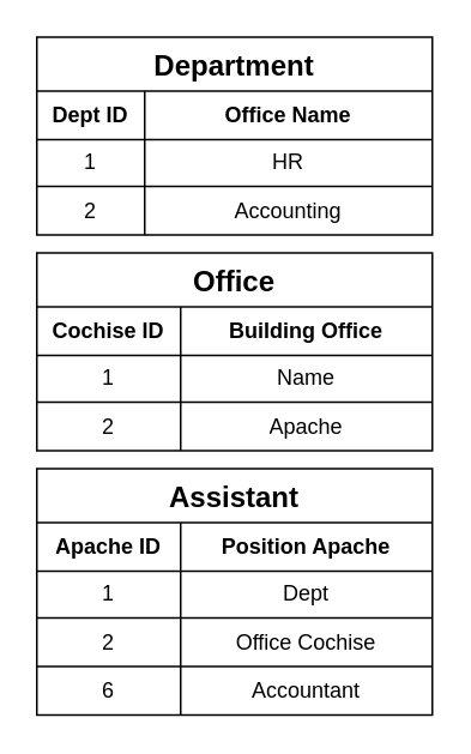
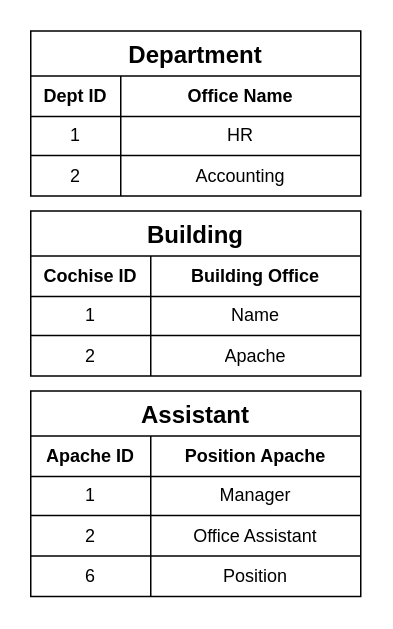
- <mxCell id="12" value="Office" style="shape=table;startSize=30;container=1;collapsible=0;childLayout=tableLayout;strokeColor=default;fontSize=16;swimlaneLine=1;rounded=0;fontStyle=1" vertex="1" parent="1"><mxGeometry x="20" y="140" width="220" height="110" as="geometry" /></mxCell>
+ <mxCell id="12" value="Building" style="shape=table;startSize=30;container=1;collapsible=0;childLayout=tableLayout;strokeColor=default;fontSize=16;swimlaneLine=1;rounded=0;fontStyle=1" vertex="1" parent="1"><mxGeometry x="20" y="140" width="220" height="110" as="geometry" /></mxCell>
- <mxCell id="28" value="Dept" style="shape=partialRectangle;html=1;whiteSpace=wrap;connectable=0;strokeColor=inherit;overflow=hidden;fillColor=none;top=0;left=0;bottom=0;right=0;pointerEvents=1;fontSize=12;" vertex="1" parent="26"><mxGeometry x="80" width="140" height="26" as="geometry"><mxRectangle width="140" height="26" as="alternateBounds" /></mxGeometry></mxCell>
+ <mxCell id="28" value="Manager" style="shape=partialRectangle;html=1;whiteSpace=wrap;connectable=0;strokeColor=inherit;overflow=hidden;fillColor=none;top=0;left=0;bottom=0;right=0;pointerEvents=1;fontSize=12;" vertex="1" parent="26"><mxGeometry x="80" width="140" height="26" as="geometry"><mxRectangle width="140" height="26" as="alternateBounds" /></mxGeometry></mxCell>
- <mxCell id="31" value="Office Cochise" style="shape=partialRectangle;html=1;whiteSpace=wrap;connectable=0;strokeColor=inherit;overflow=hidden;fillColor=none;top=0;left=0;bottom=0;right=0;pointerEvents=1;fontSize=12;" vertex="1" parent="29"><mxGeometry x="80" width="140" height="27" as="geometry"><mxRectangle width="140" height="27" as="alternateBounds" /></mxGeometry></mxCell>
+ <mxCell id="31" value="Office Assistant" style="shape=partialRectangle;html=1;whiteSpace=wrap;connectable=0;strokeColor=inherit;overflow=hidden;fillColor=none;top=0;left=0;bottom=0;right=0;pointerEvents=1;fontSize=12;" vertex="1" parent="29"><mxGeometry x="80" width="140" height="27" as="geometry"><mxRectangle width="140" height="27" as="alternateBounds" /></mxGeometry></mxCell>
- <mxCell id="34" value="Accountant" style="shape=partialRectangle;html=1;whiteSpace=wrap;connectable=0;strokeColor=inherit;overflow=hidden;fillColor=none;top=0;left=0;bottom=0;right=0;pointerEvents=1;fontSize=12;" vertex="1" parent="32"><mxGeometry x="80" width="140" height="27" as="geometry"><mxRectangle width="140" height="27" as="alternateBounds" /></mxGeometry></mxCell>
+ <mxCell id="34" value="Position" style="shape=partialRectangle;html=1;whiteSpace=wrap;connectable=0;strokeColor=inherit;overflow=hidden;fillColor=none;top=0;left=0;bottom=0;right=0;pointerEvents=1;fontSize=12;" vertex="1" parent="32"><mxGeometry x="80" width="140" height="27" as="geometry"><mxRectangle width="140" height="27" as="alternateBounds" /></mxGeometry></mxCell>
